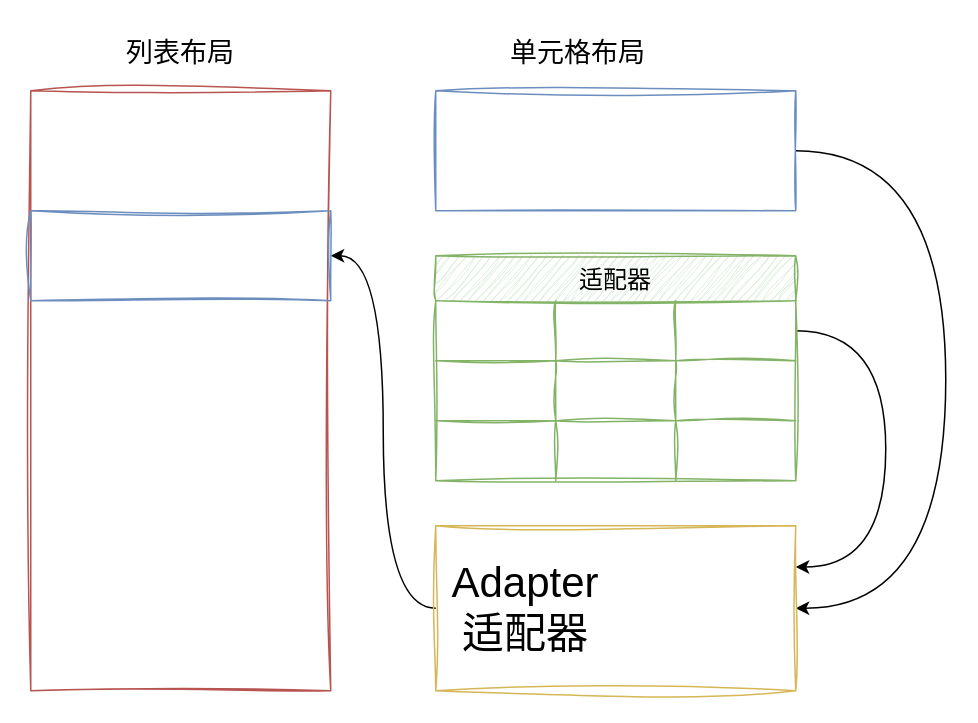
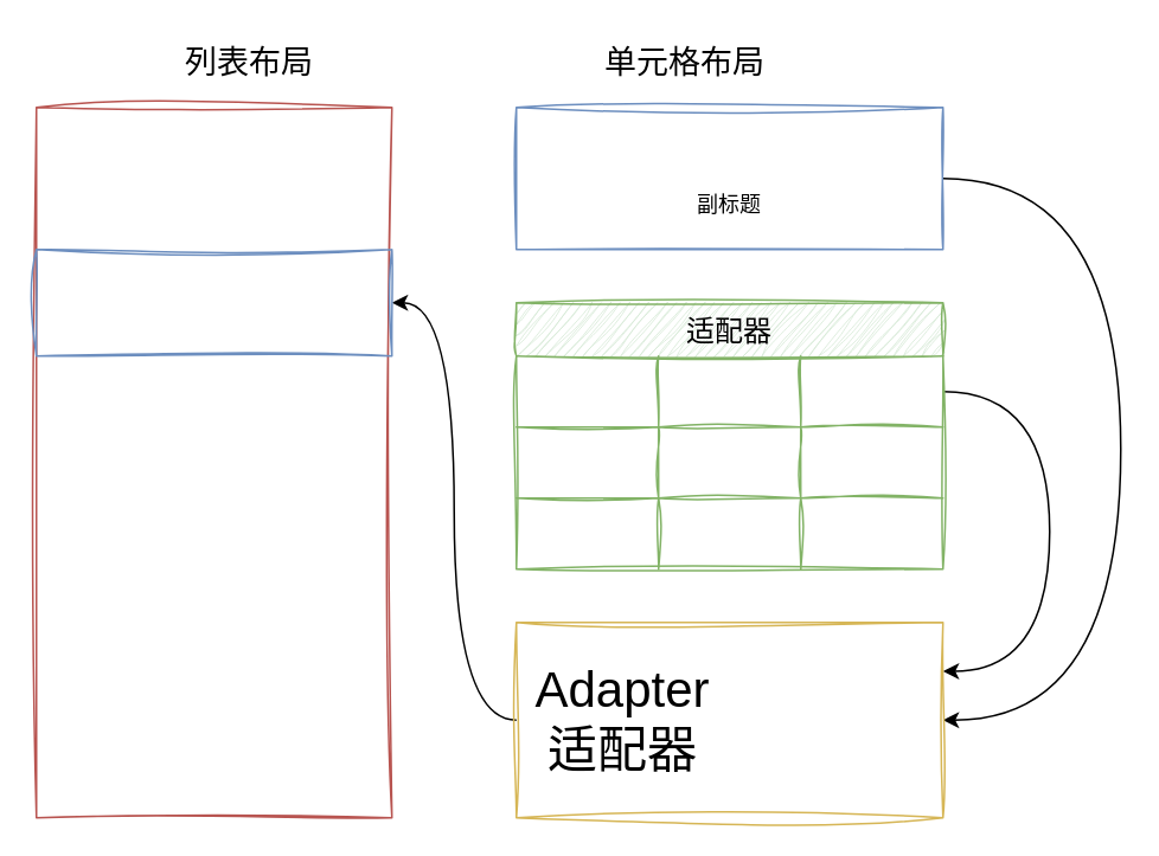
- <mxCell id="25" value="列表布局" style="text;html=1;align=center;verticalAlign=middle;whiteSpace=wrap;rounded=0;fontSize=18;" vertex="1" parent="1"><mxGeometry x="60" y="20" width="120" height="30" as="geometry" /></mxCell>
+ <mxCell id="25" value="列表布局" style="text;html=1;align=center;verticalAlign=middle;whiteSpace=wrap;rounded=0;fontSize=18;" vertex="1" parent="1"><mxGeometry x="80" y="20" width="120" height="30" as="geometry" /></mxCell>
+ <mxCell id="5" value="副标题" style="text;html=1;align=center;verticalAlign=middle;whiteSpace=wrap;rounded=0;" vertex="1" parent="1"><mxGeometry x="380" y="100" width="60" height="30" as="geometry" /></mxCell>
